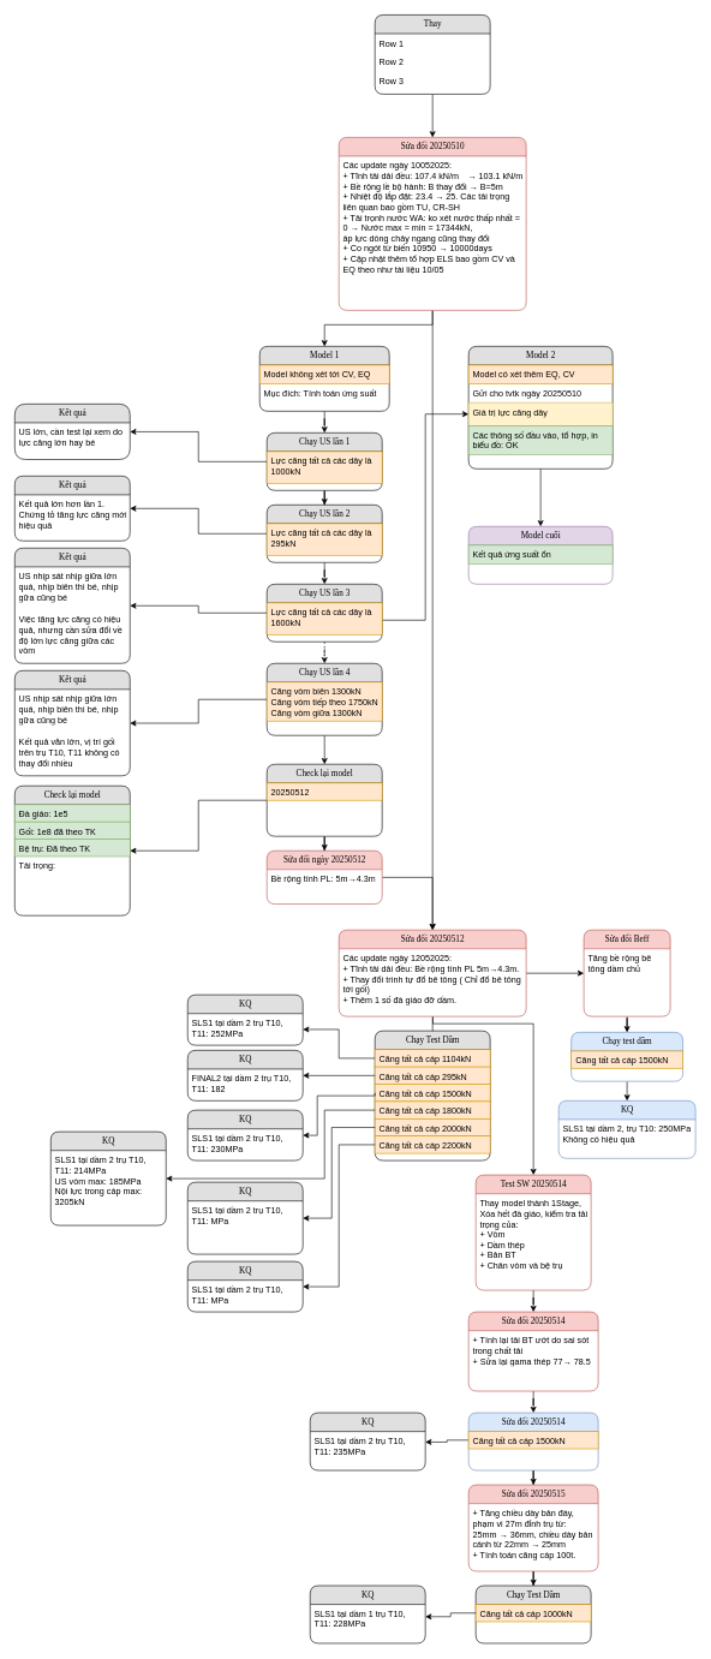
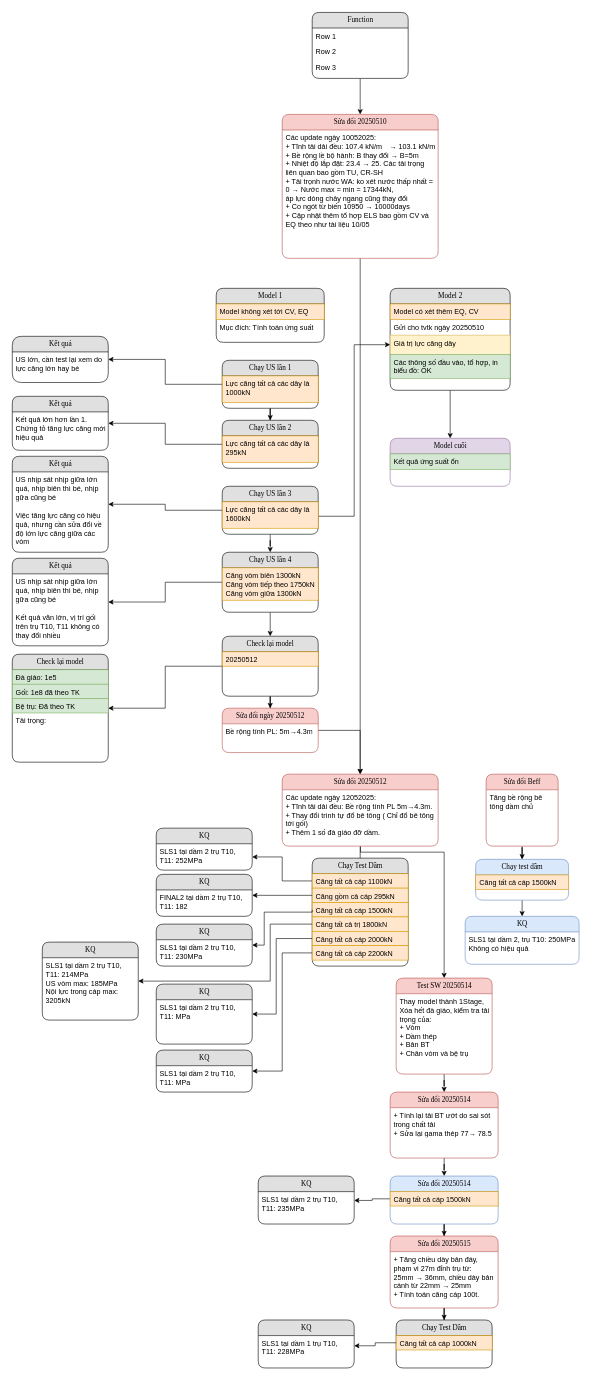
- <mxCell id="3" value="Thay" style="swimlane;html=1;fontStyle=0;childLayout=stackLayout;horizontal=1;startSize=26;fillColor=#e0e0e0;horizontalStack=0;resizeParent=1;resizeLast=0;collapsible=1;marginBottom=0;swimlaneFillColor=#ffffff;align=center;rounded=1;shadow=0;comic=0;labelBackgroundColor=none;strokeWidth=1;fontFamily=Verdana;fontSize=12" parent="1" vertex="1"><mxGeometry x="520" y="20" width="160" height="110" as="geometry" /></mxCell>
+ <mxCell id="3" value="Function" style="swimlane;html=1;fontStyle=0;childLayout=stackLayout;horizontal=1;startSize=26;fillColor=#e0e0e0;horizontalStack=0;resizeParent=1;resizeLast=0;collapsible=1;marginBottom=0;swimlaneFillColor=#ffffff;align=center;rounded=1;shadow=0;comic=0;labelBackgroundColor=none;strokeWidth=1;fontFamily=Verdana;fontSize=12" parent="1" vertex="1"><mxGeometry x="520" y="20" width="160" height="110" as="geometry" /></mxCell>
- <mxCell id="28" value="" style="edgeStyle=orthogonalEdgeStyle;rounded=0;orthogonalLoop=1;jettySize=auto;html=1;entryX=0.5;entryY=0;entryDx=0;entryDy=0;exitX=0.5;exitY=1;exitDx=0;exitDy=0;flowAnimation=0;" parent="1" source="30" target="8" edge="1"><mxGeometry relative="1" as="geometry"><mxPoint x="440" y="430" as="targetPoint" /><Array as="points"><mxPoint x="600" y="450" /><mxPoint x="450" y="450" /></Array></mxGeometry></mxCell>
- <mxCell id="7" value="" style="edgeStyle=orthogonalEdgeStyle;rounded=0;orthogonalLoop=1;jettySize=auto;html=1;entryX=0.5;entryY=0;entryDx=0;entryDy=0;" parent="1" source="8" target="13" edge="1"><mxGeometry relative="1" as="geometry" /></mxCell>
- <mxCell id="15" value="" style="edgeStyle=orthogonalEdgeStyle;rounded=0;orthogonalLoop=1;jettySize=auto;html=1;" parent="1" source="17" target="22" edge="1"><mxGeometry relative="1" as="geometry" /></mxCell>
- <mxCell id="19" value="" style="edgeStyle=orthogonalEdgeStyle;rounded=0;orthogonalLoop=1;jettySize=auto;html=1;dashed=1;" parent="1" source="22" target="26" edge="1"><mxGeometry relative="1" as="geometry" /></mxCell>
+ <mxCell id="19" value="" style="edgeStyle=orthogonalEdgeStyle;rounded=0;orthogonalLoop=1;jettySize=auto;html=1;" parent="1" source="22" target="26" edge="1"><mxGeometry relative="1" as="geometry" /></mxCell>
- <mxCell id="63" value="" style="edgeStyle=orthogonalEdgeStyle;rounded=0;orthogonalLoop=1;jettySize=auto;html=1;" parent="1" source="65" target="85" edge="1"><mxGeometry relative="1" as="geometry" /></mxCell>
- <mxCell id="69" value="Căng tất cả cáp 1104kN" style="text;html=1;strokeColor=#d79b00;fillColor=#ffe6cc;spacingLeft=4;spacingRight=4;whiteSpace=wrap;overflow=hidden;rotatable=0;points=[[0,0.5],[1,0.5]];portConstraint=eastwest;" parent="68" vertex="1"><mxGeometry y="26" width="160" height="24" as="geometry" /></mxCell>
+ <mxCell id="69" value="Căng tất cả cáp 1100kN" style="text;html=1;strokeColor=#d79b00;fillColor=#ffe6cc;spacingLeft=4;spacingRight=4;whiteSpace=wrap;overflow=hidden;rotatable=0;points=[[0,0.5],[1,0.5]];portConstraint=eastwest;" parent="68" vertex="1"><mxGeometry y="26" width="160" height="24" as="geometry" /></mxCell>
- <mxCell id="70" value="Căng tất cả cáp 295kN" style="text;html=1;strokeColor=#d79b00;fillColor=#ffe6cc;spacingLeft=4;spacingRight=4;whiteSpace=wrap;overflow=hidden;rotatable=0;points=[[0,0.5],[1,0.5]];portConstraint=eastwest;" parent="68" vertex="1"><mxGeometry y="50" width="160" height="24" as="geometry" /></mxCell>
+ <mxCell id="70" value="Căng gồm cả cáp 295kN" style="text;html=1;strokeColor=#d79b00;fillColor=#ffe6cc;spacingLeft=4;spacingRight=4;whiteSpace=wrap;overflow=hidden;rotatable=0;points=[[0,0.5],[1,0.5]];portConstraint=eastwest;" parent="68" vertex="1"><mxGeometry y="50" width="160" height="24" as="geometry" /></mxCell>
- <mxCell id="72" value="Căng tất cả cáp 1800kN" style="text;html=1;strokeColor=#d79b00;fillColor=#ffe6cc;spacingLeft=4;spacingRight=4;whiteSpace=wrap;overflow=hidden;rotatable=0;points=[[0,0.5],[1,0.5]];portConstraint=eastwest;" parent="68" vertex="1"><mxGeometry y="98" width="160" height="24" as="geometry" /></mxCell>
+ <mxCell id="72" value="Căng tất cả trị 1800kN" style="text;html=1;strokeColor=#d79b00;fillColor=#ffe6cc;spacingLeft=4;spacingRight=4;whiteSpace=wrap;overflow=hidden;rotatable=0;points=[[0,0.5],[1,0.5]];portConstraint=eastwest;" parent="68" vertex="1"><mxGeometry y="98" width="160" height="24" as="geometry" /></mxCell>
